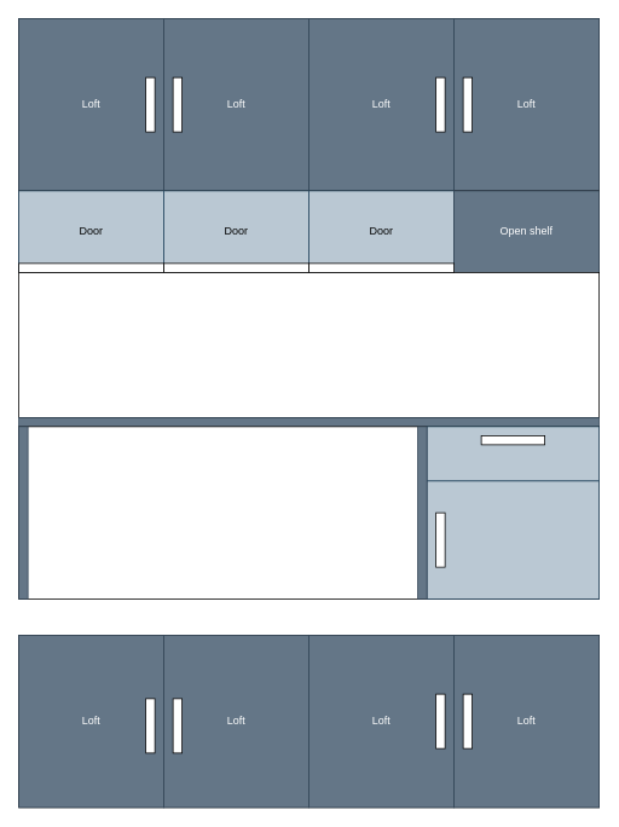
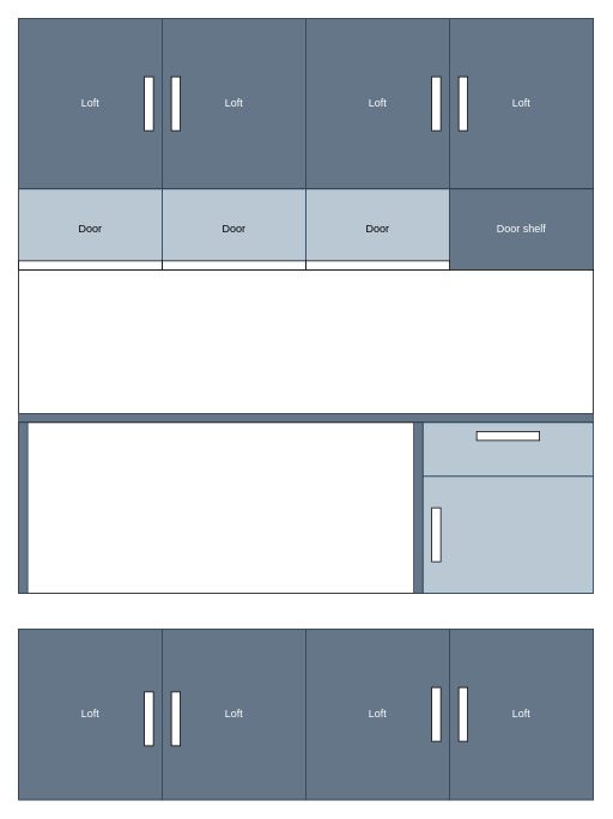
- <mxCell id="11" value="Open shelf" style="rounded=0;whiteSpace=wrap;html=1;fillColor=#647687;fontColor=#ffffff;strokeColor=#314354;" vertex="1" parent="1"><mxGeometry x="500" y="210" width="160" height="90" as="geometry" /></mxCell>
+ <mxCell id="11" value="Door shelf" style="rounded=0;whiteSpace=wrap;html=1;fillColor=#647687;fontColor=#ffffff;strokeColor=#314354;" vertex="1" parent="1"><mxGeometry x="500" y="210" width="160" height="90" as="geometry" /></mxCell>
